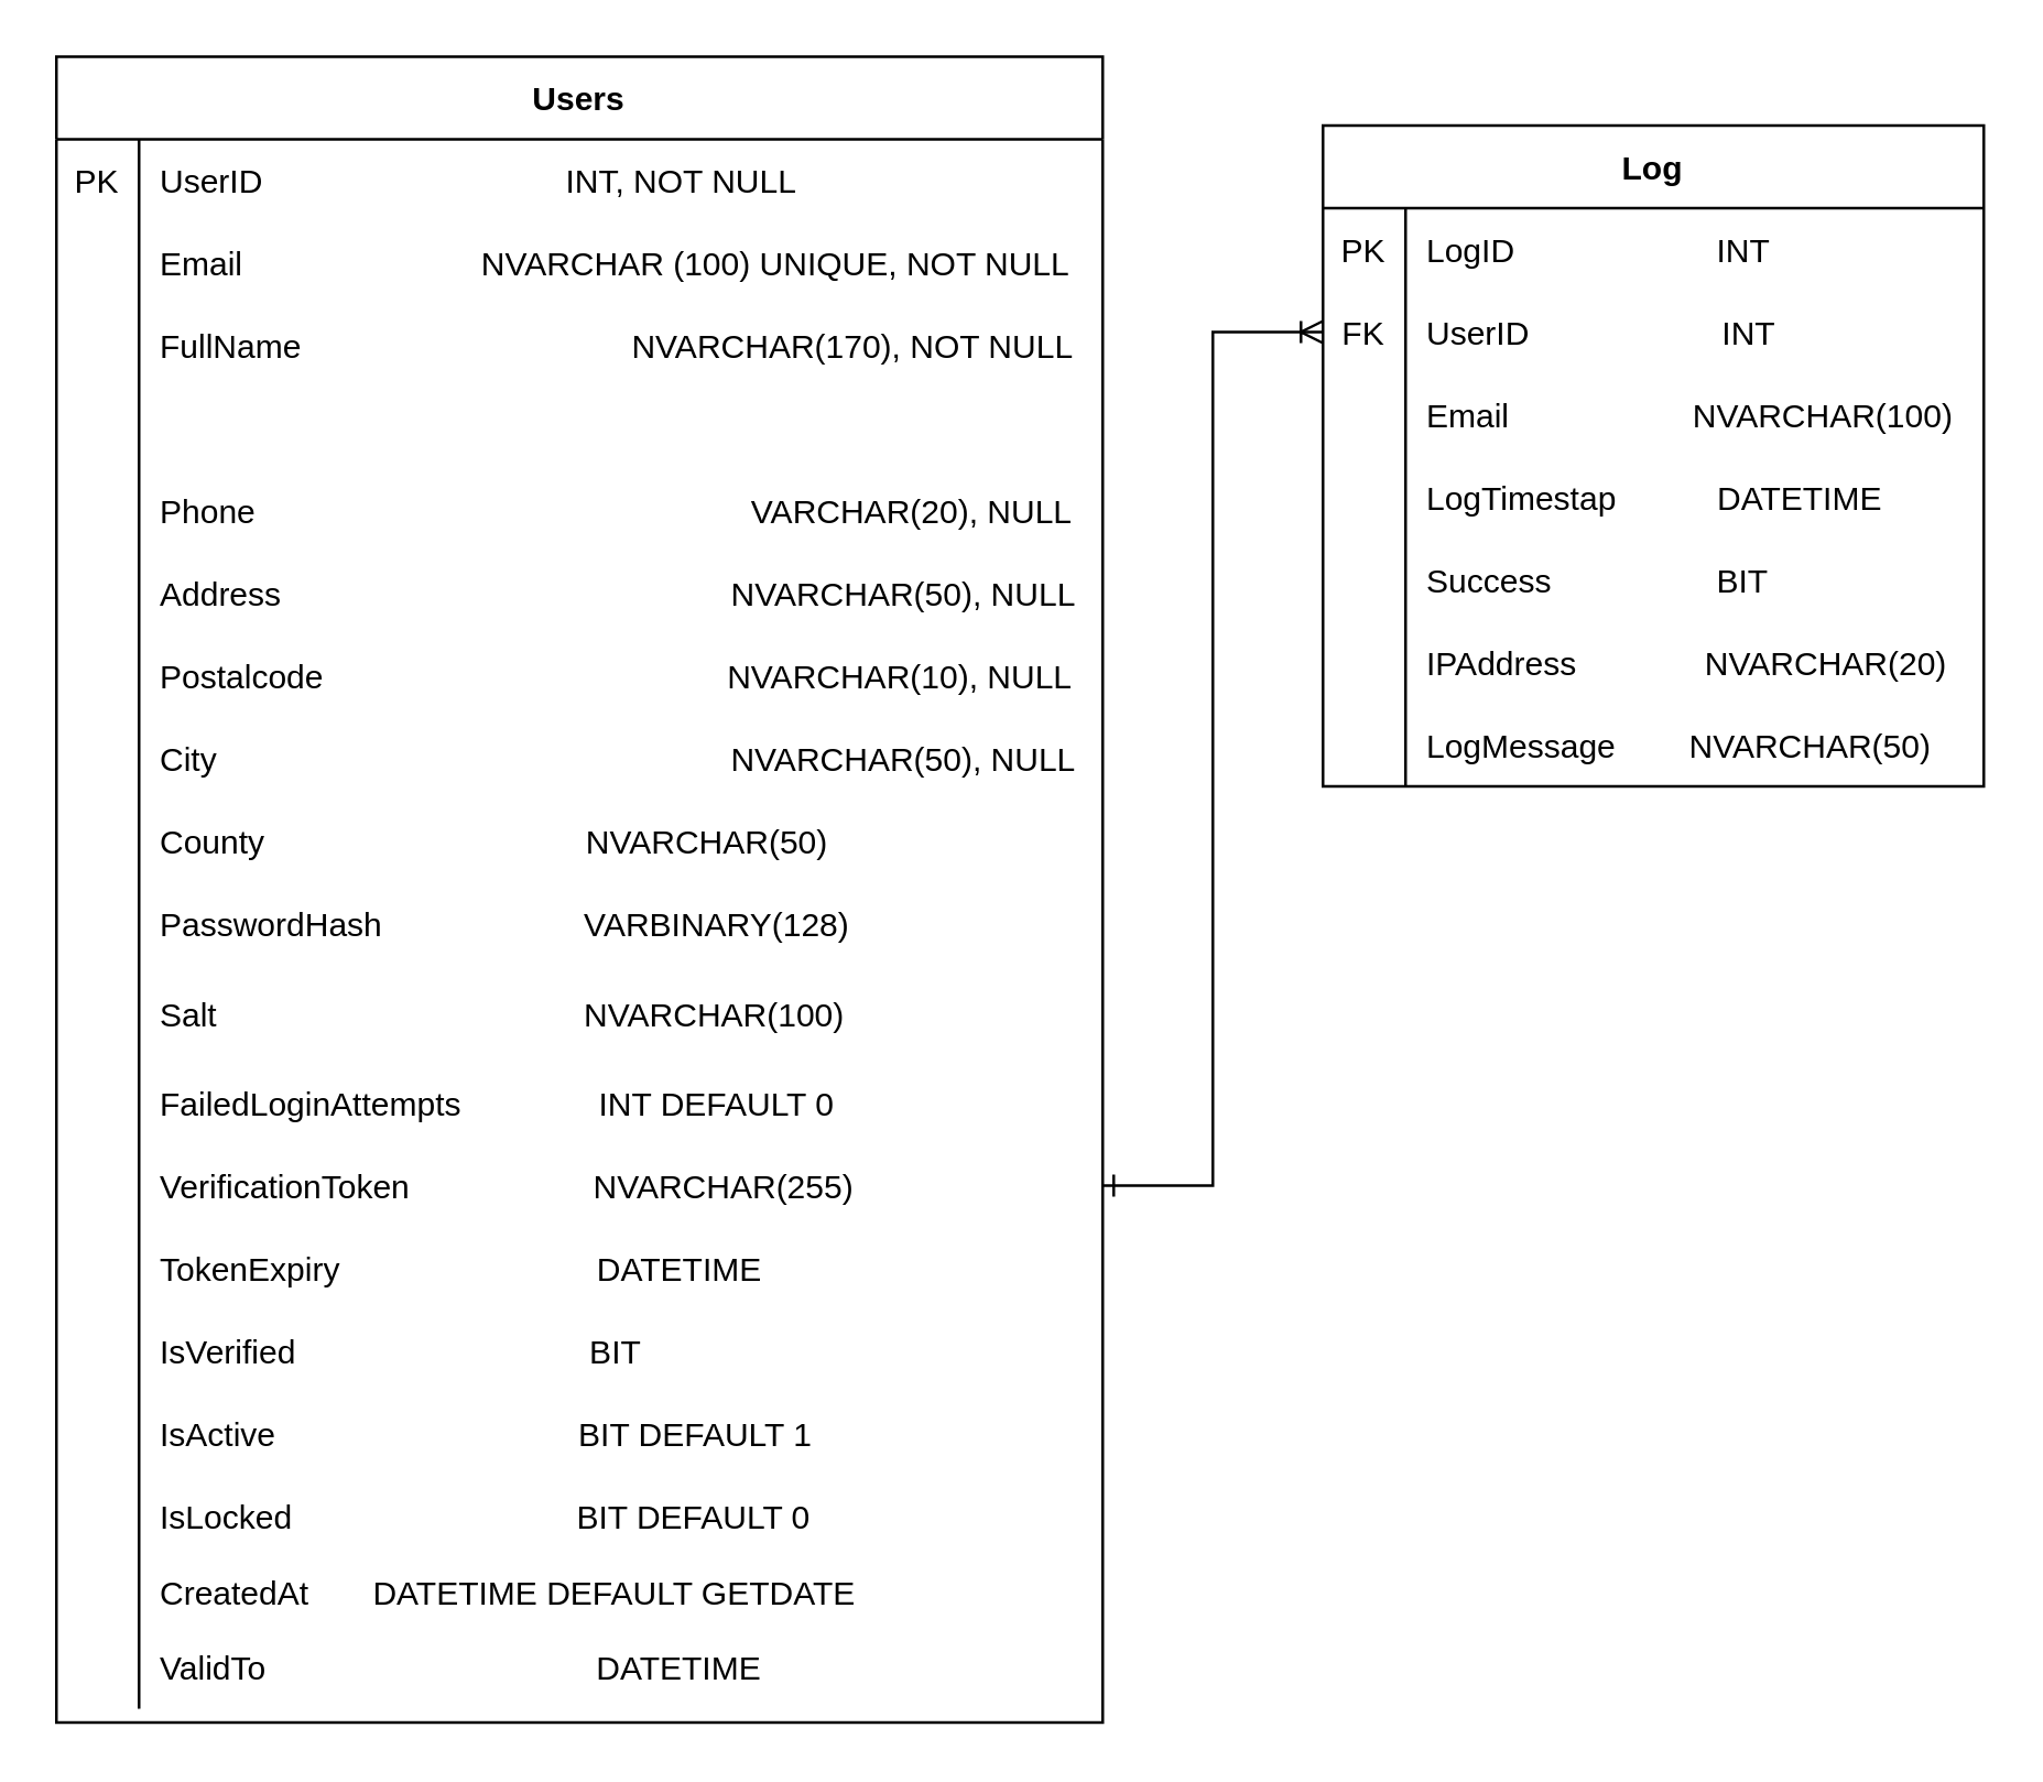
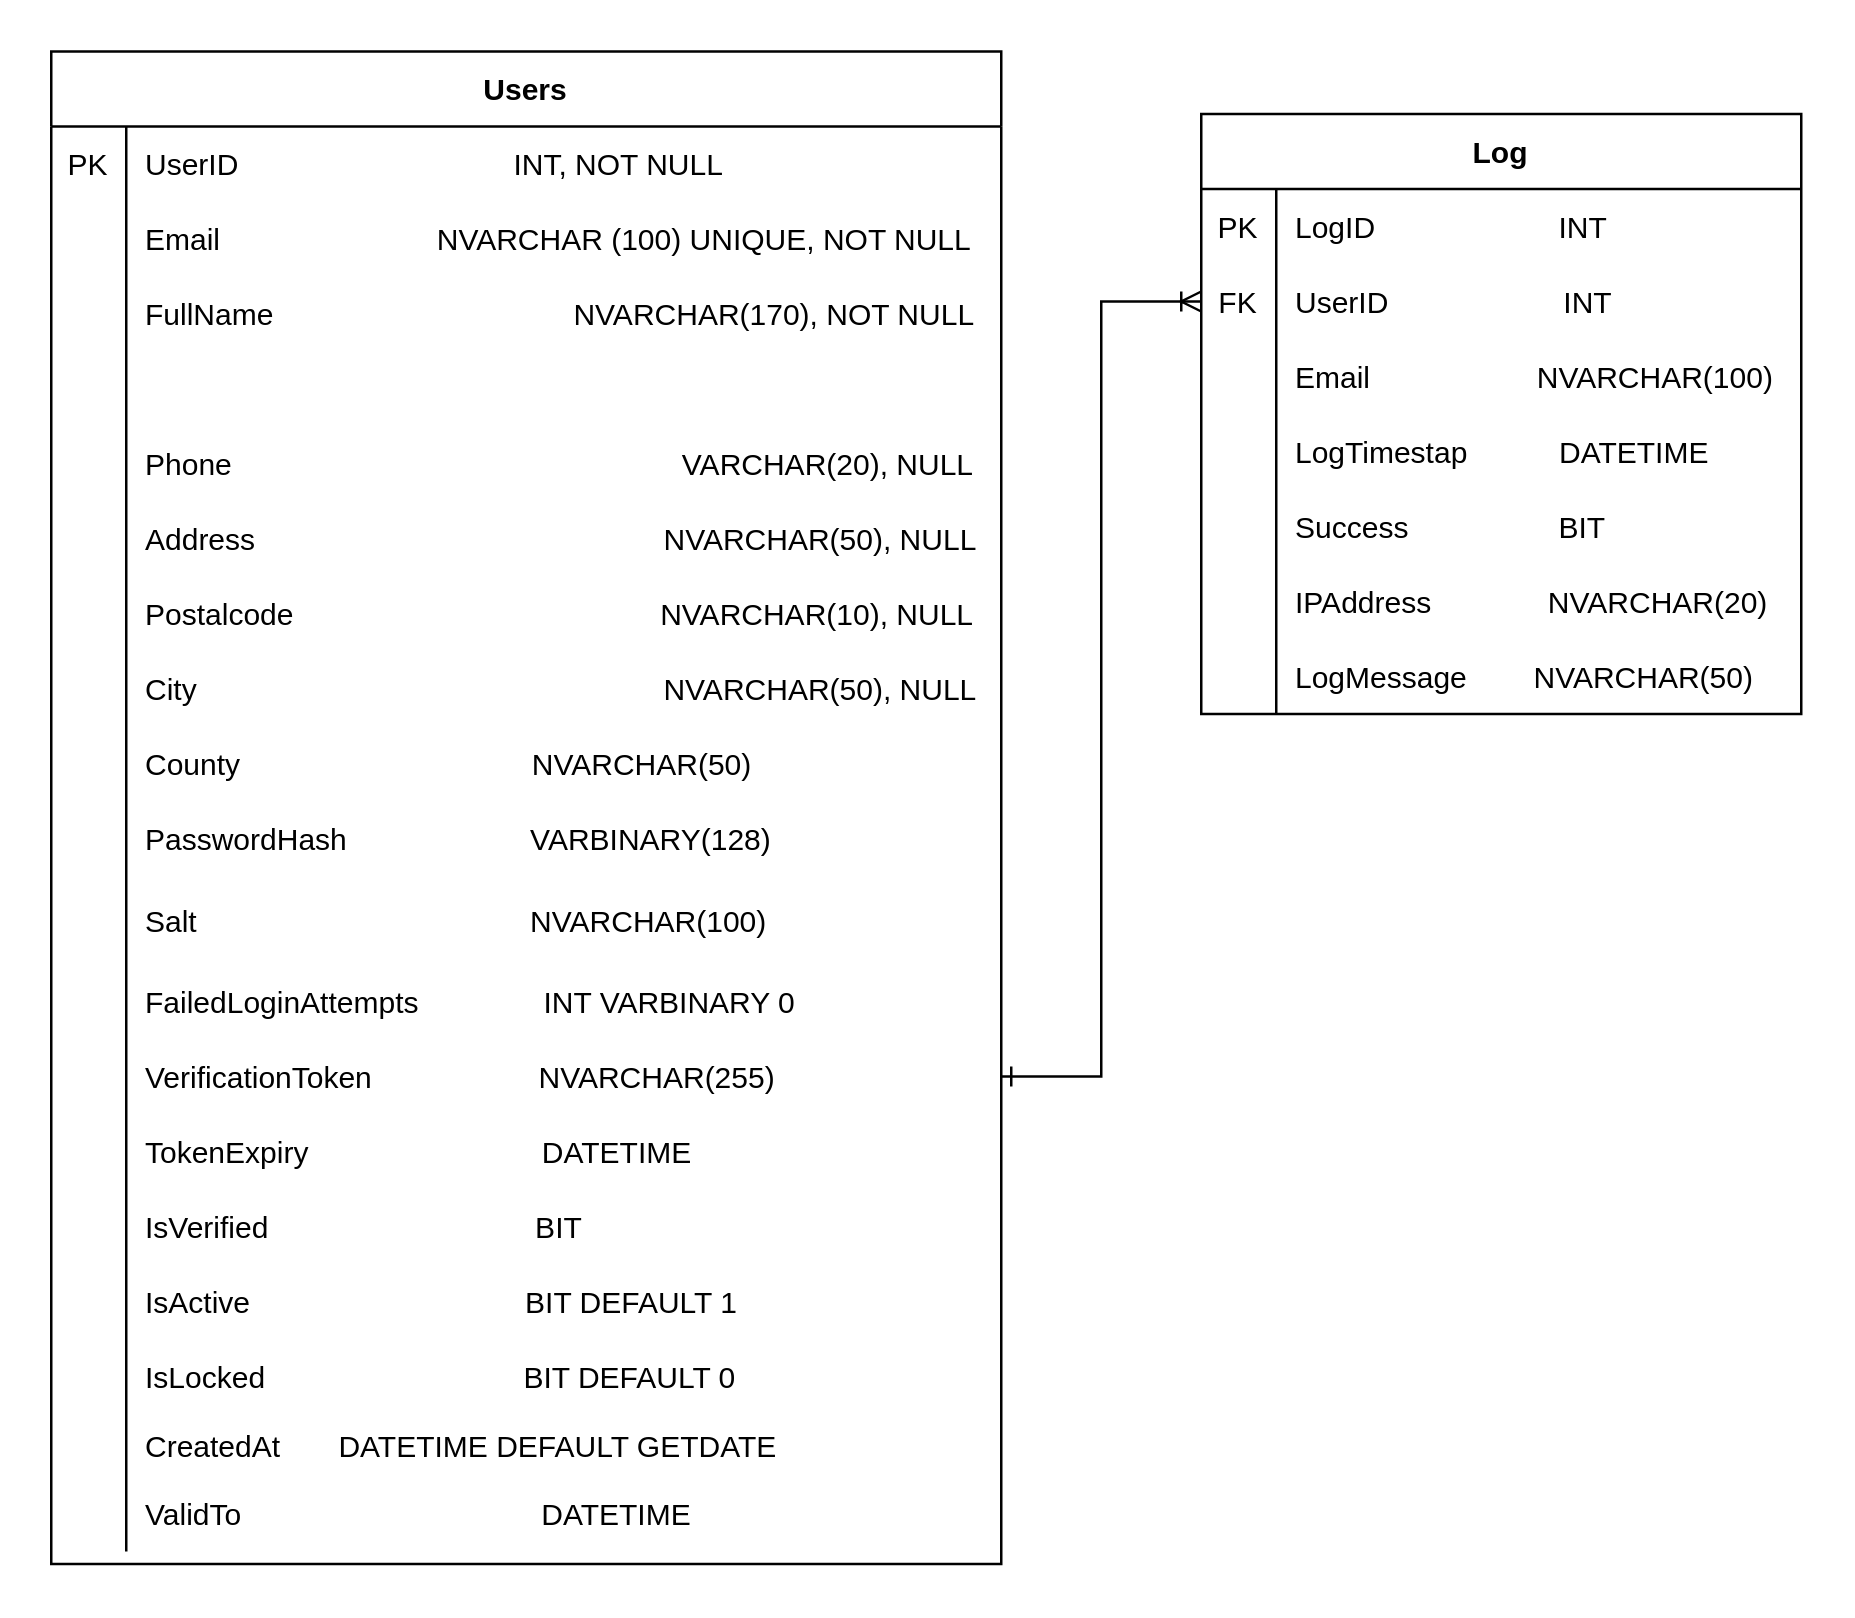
- <mxCell id="37" value="FailedLoginAttempts               INT DEFAULT 0" style="shape=partialRectangle;overflow=hidden;connectable=0;fillColor=none;top=0;left=0;bottom=0;right=0;align=left;spacingLeft=6;" parent="35" vertex="1"><mxGeometry x="30" width="350" height="30" as="geometry"><mxRectangle width="350" height="30" as="alternateBounds" /></mxGeometry></mxCell>
+ <mxCell id="37" value="FailedLoginAttempts               INT VARBINARY 0" style="shape=partialRectangle;overflow=hidden;connectable=0;fillColor=none;top=0;left=0;bottom=0;right=0;align=left;spacingLeft=6;" parent="35" vertex="1"><mxGeometry x="30" width="350" height="30" as="geometry"><mxRectangle width="350" height="30" as="alternateBounds" /></mxGeometry></mxCell>
